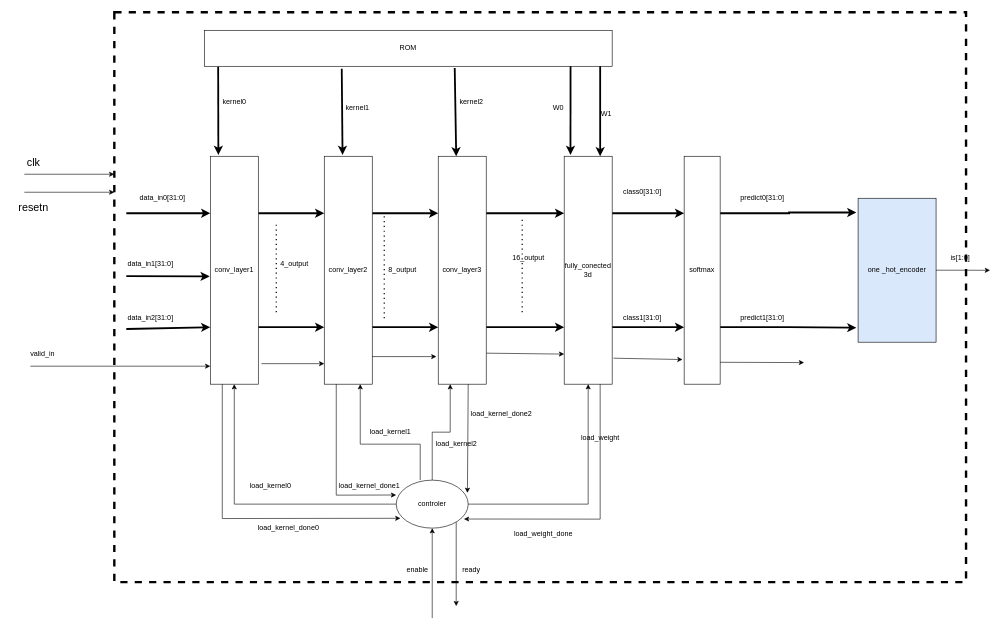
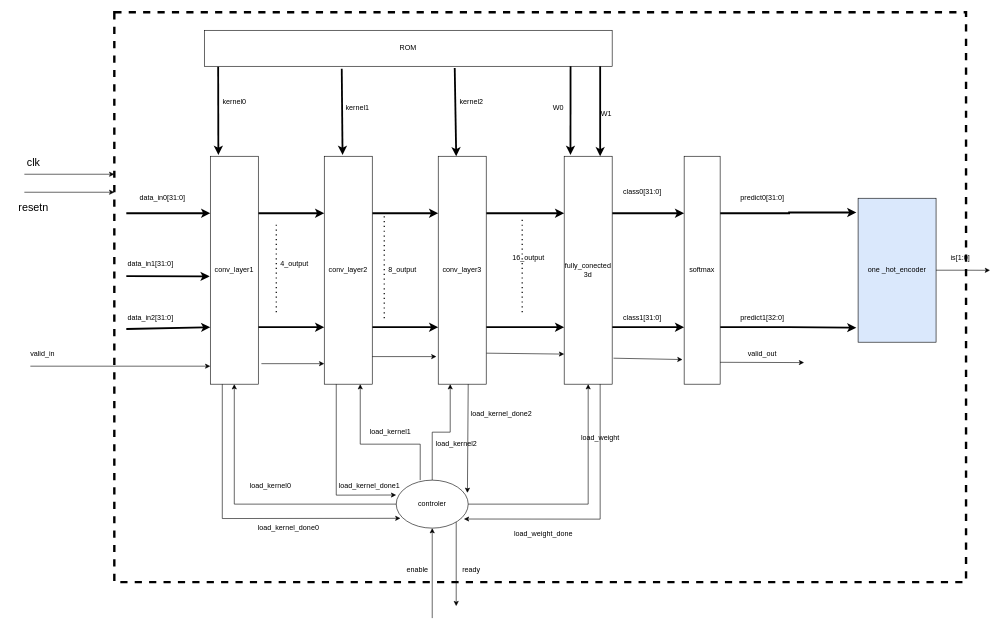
- <mxCell id="20" value="predict1[31:0]" style="text;html=1;align=center;verticalAlign=middle;resizable=0;points=[];autosize=1;strokeColor=none;fillColor=none;" parent="1" vertex="1"><mxGeometry x="1225" y="520" width="90" height="20" as="geometry" /></mxCell>
+ <mxCell id="20" value="predict1[32:0]" style="text;html=1;align=center;verticalAlign=middle;resizable=0;points=[];autosize=1;strokeColor=none;fillColor=none;" parent="1" vertex="1"><mxGeometry x="1225" y="520" width="90" height="20" as="geometry" /></mxCell>
+ <mxCell id="68" value="valid_out" style="text;html=1;align=center;verticalAlign=middle;resizable=0;points=[];autosize=1;strokeColor=none;fillColor=none;" parent="1" vertex="1"><mxGeometry x="1240" y="580" width="60" height="20" as="geometry" /></mxCell>
